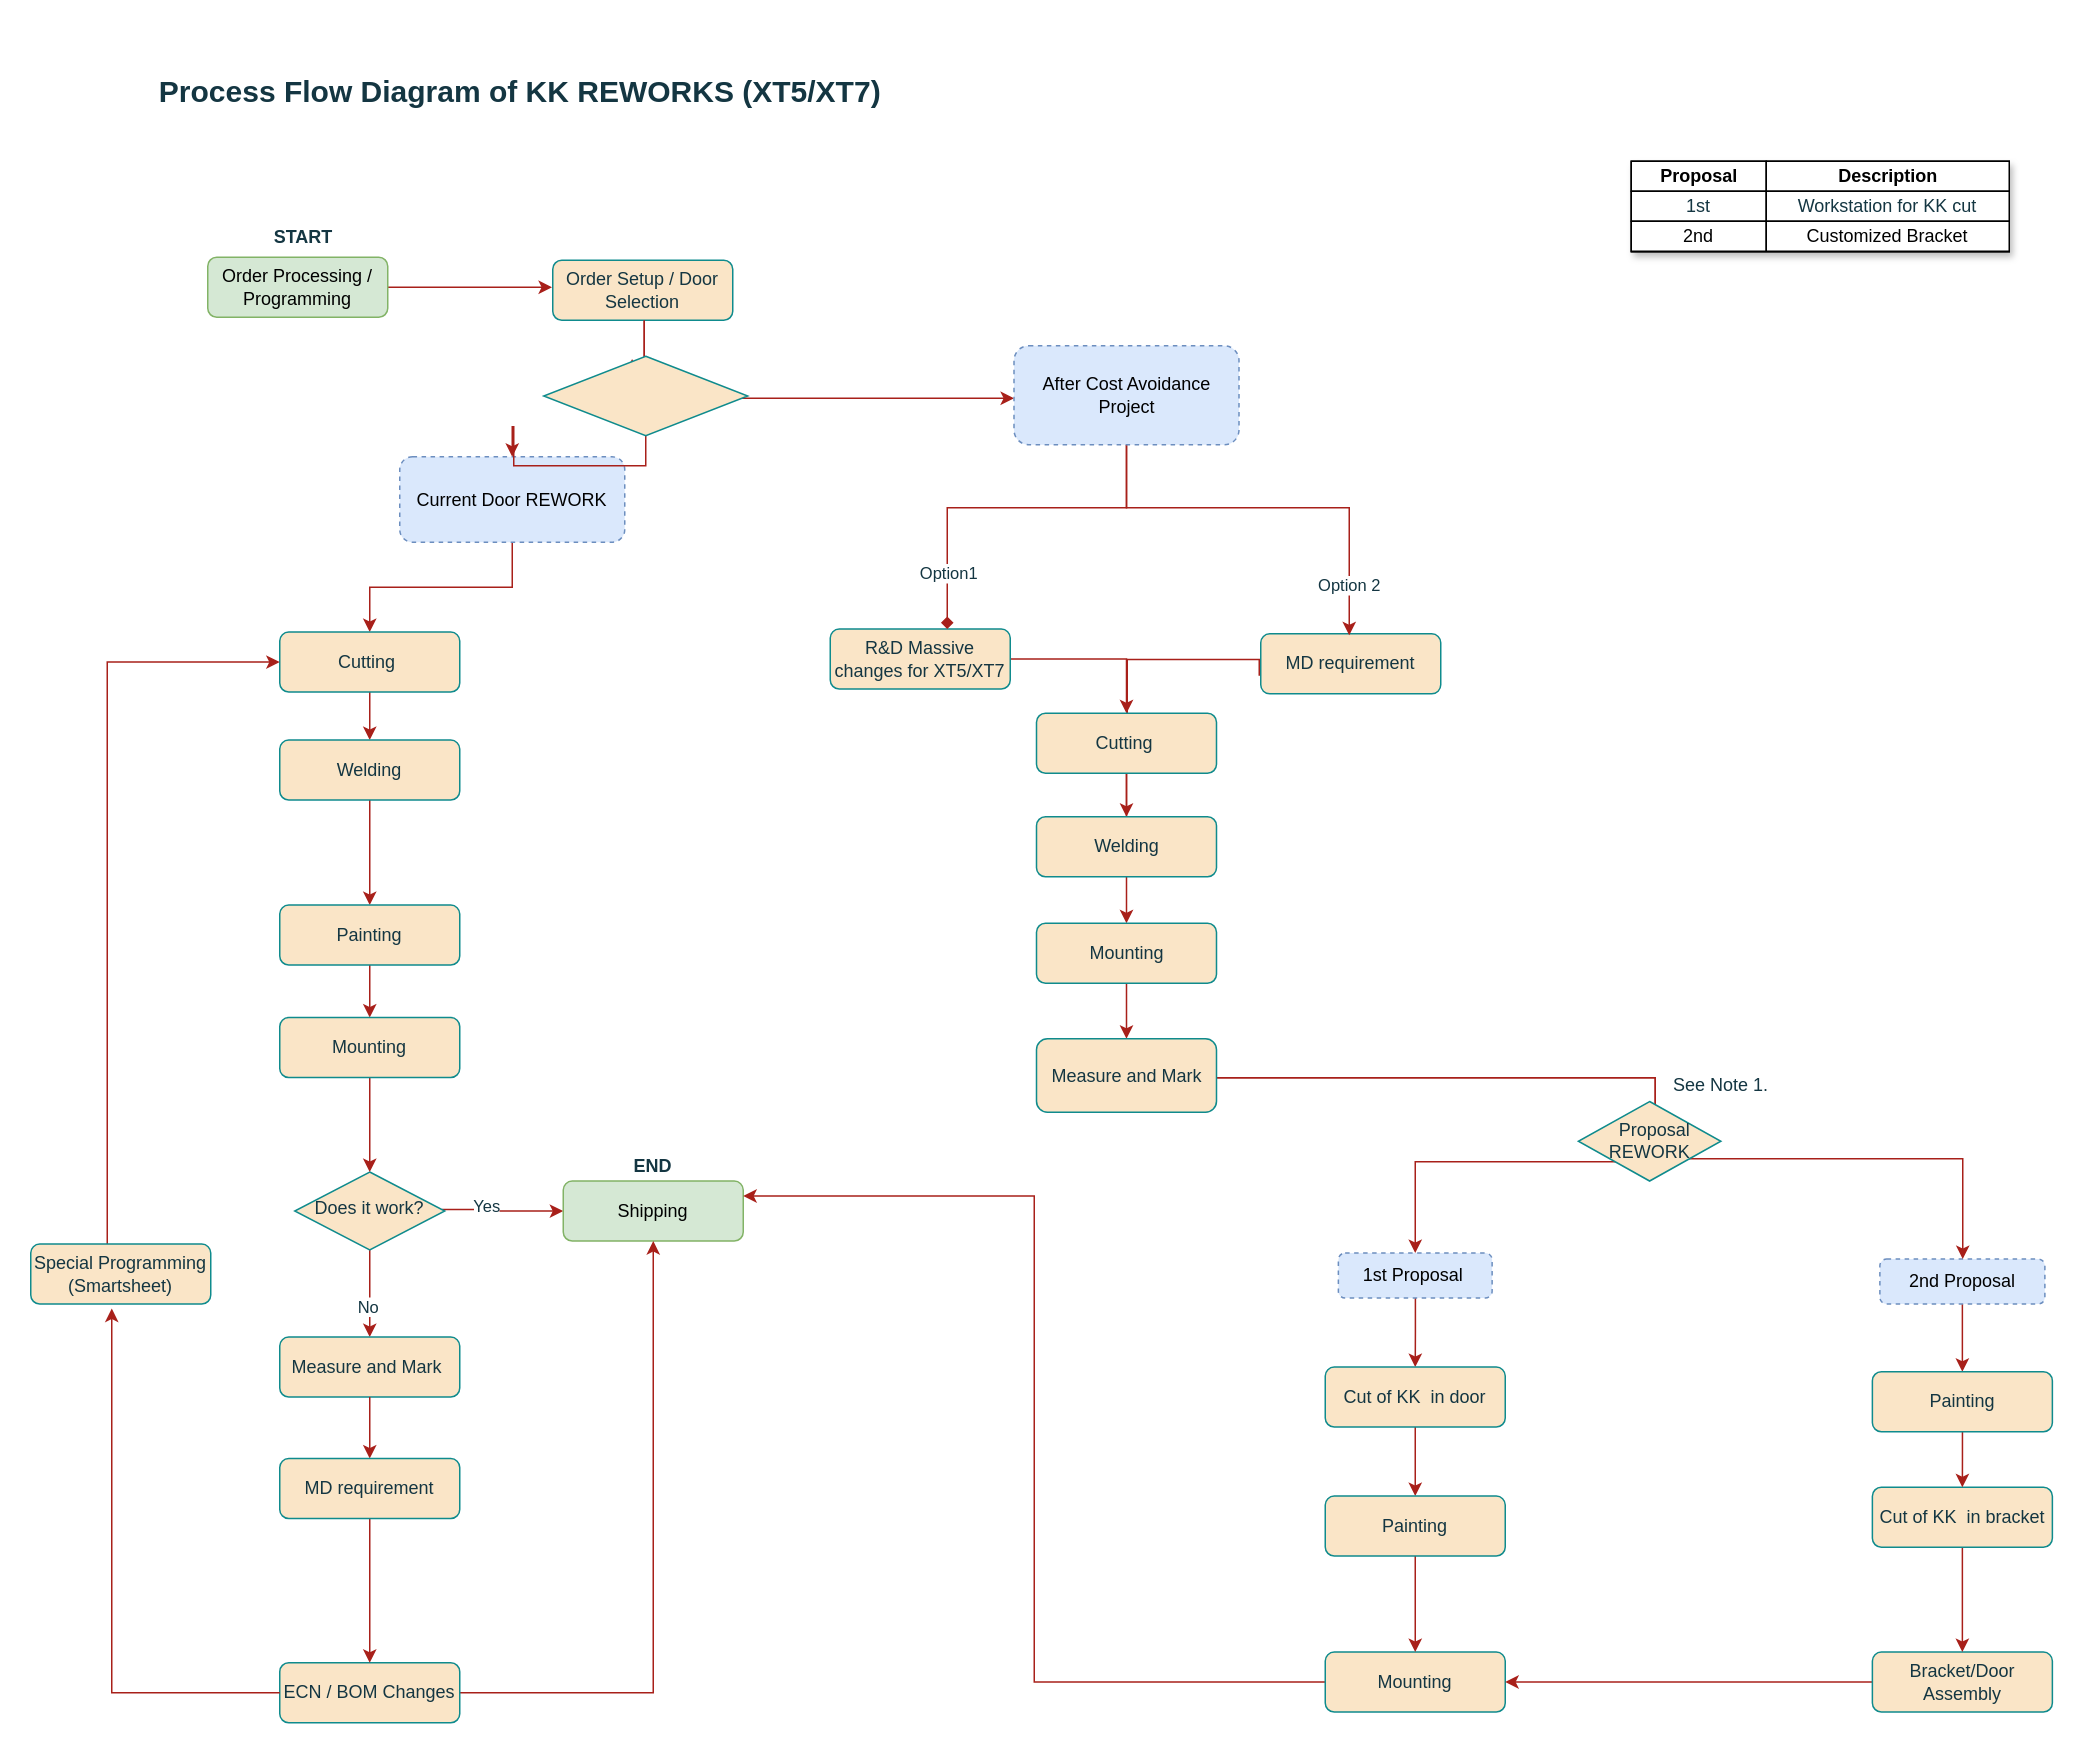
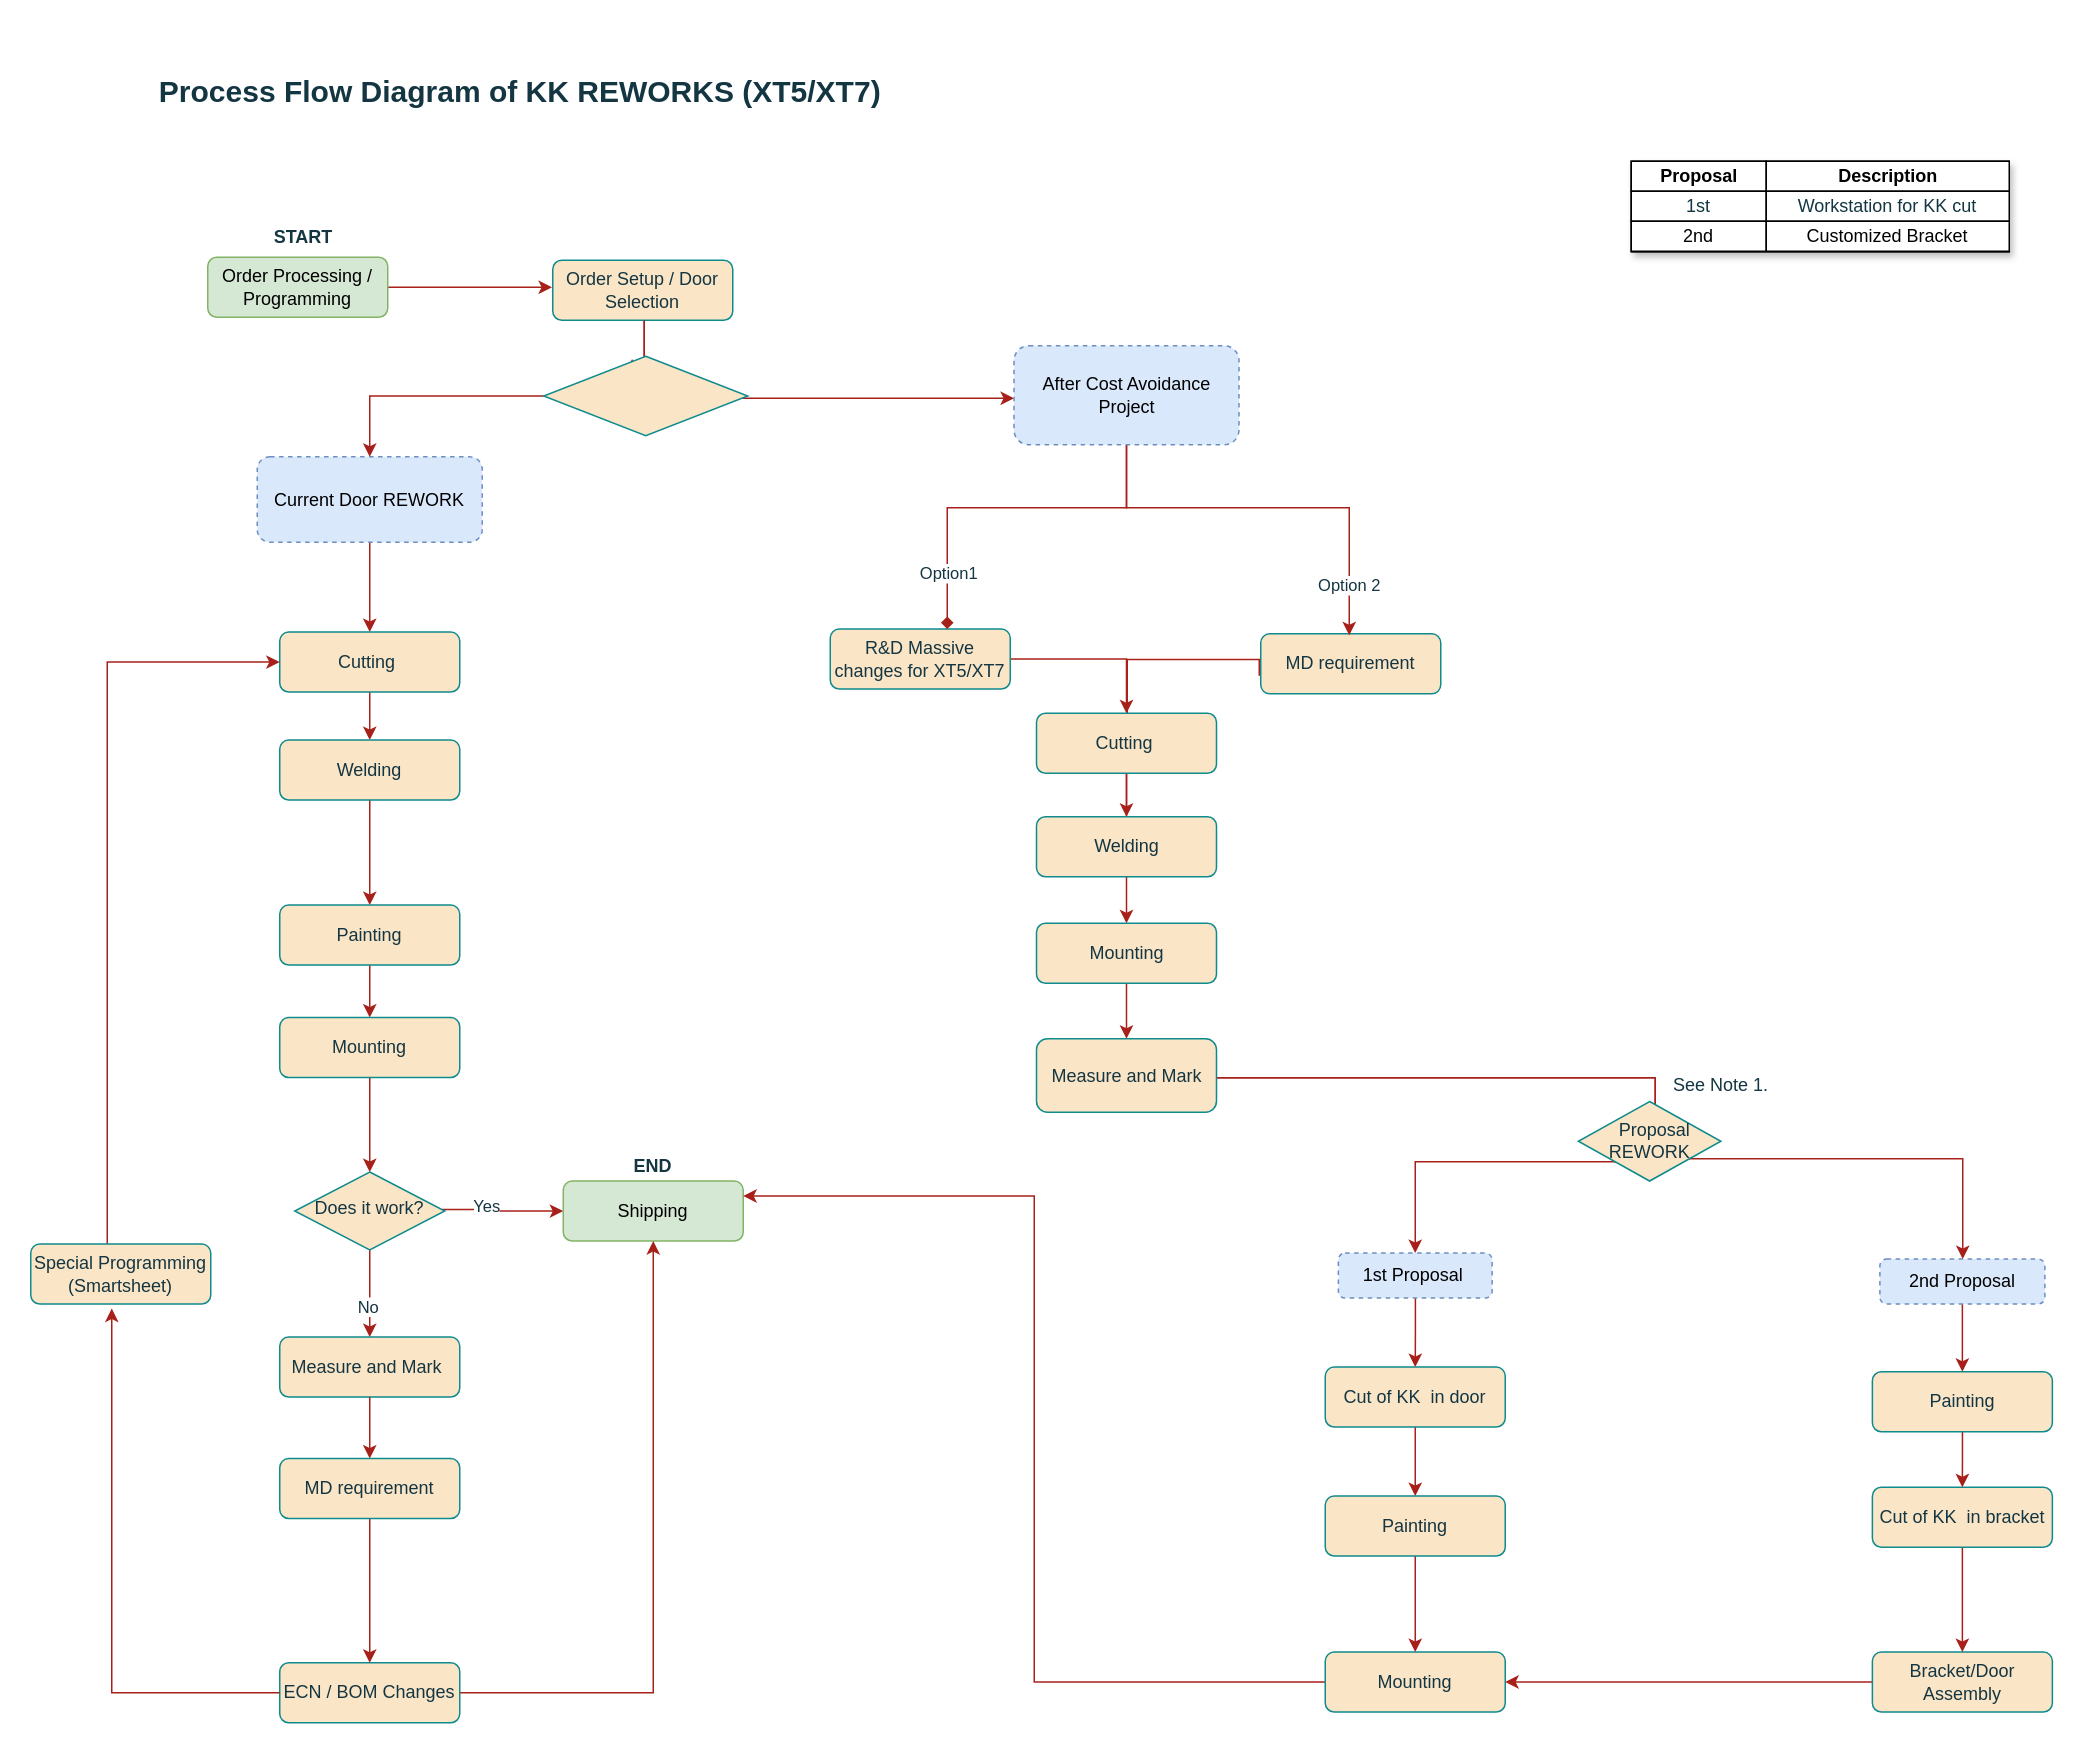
- <mxCell id="8" value="Current Door REWORK" style="text;html=1;align=center;verticalAlign=middle;whiteSpace=wrap;rounded=1;labelBackgroundColor=none;fillColor=#dae8fc;strokeColor=#6c8ebf;dashed=1;" vertex="1" parent="1"><mxGeometry x="266" y="304" width="150" height="57" as="geometry" /></mxCell>
+ <mxCell id="8" value="Current Door REWORK" style="text;html=1;align=center;verticalAlign=middle;whiteSpace=wrap;rounded=1;labelBackgroundColor=none;fillColor=#dae8fc;strokeColor=#6c8ebf;dashed=1;" vertex="1" parent="1"><mxGeometry x="171" y="304" width="150" height="57" as="geometry" /></mxCell>
